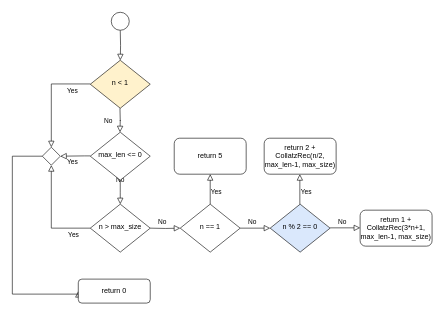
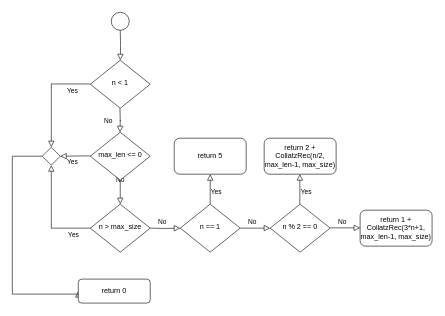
- <mxCell id="3" value="n &amp;lt; 1" style="rhombus;whiteSpace=wrap;html=1;shadow=0;fontFamily=Helvetica;fontSize=12;align=center;strokeWidth=1;spacing=6;spacingTop=-4;fillColor=#fff2cc;" parent="1" vertex="1"><mxGeometry x="150" y="100" width="100" height="80" as="geometry" /></mxCell>
+ <mxCell id="3" value="n &amp;lt; 1" style="rhombus;whiteSpace=wrap;html=1;shadow=0;fontFamily=Helvetica;fontSize=12;align=center;strokeWidth=1;spacing=6;spacingTop=-4;" parent="1" vertex="1"><mxGeometry x="150" y="100" width="100" height="80" as="geometry" /></mxCell>
- <mxCell id="20" value="n % 2 == 0" style="rhombus;whiteSpace=wrap;html=1;shadow=0;fontFamily=Helvetica;fontSize=12;align=center;strokeWidth=1;spacing=6;spacingTop=-4;fillColor=#dae8fc;" vertex="1" parent="1"><mxGeometry x="450" y="340" width="100" height="80" as="geometry" /></mxCell>
+ <mxCell id="20" value="n % 2 == 0" style="rhombus;whiteSpace=wrap;html=1;shadow=0;fontFamily=Helvetica;fontSize=12;align=center;strokeWidth=1;spacing=6;spacingTop=-4;" vertex="1" parent="1"><mxGeometry x="450" y="340" width="100" height="80" as="geometry" /></mxCell>
